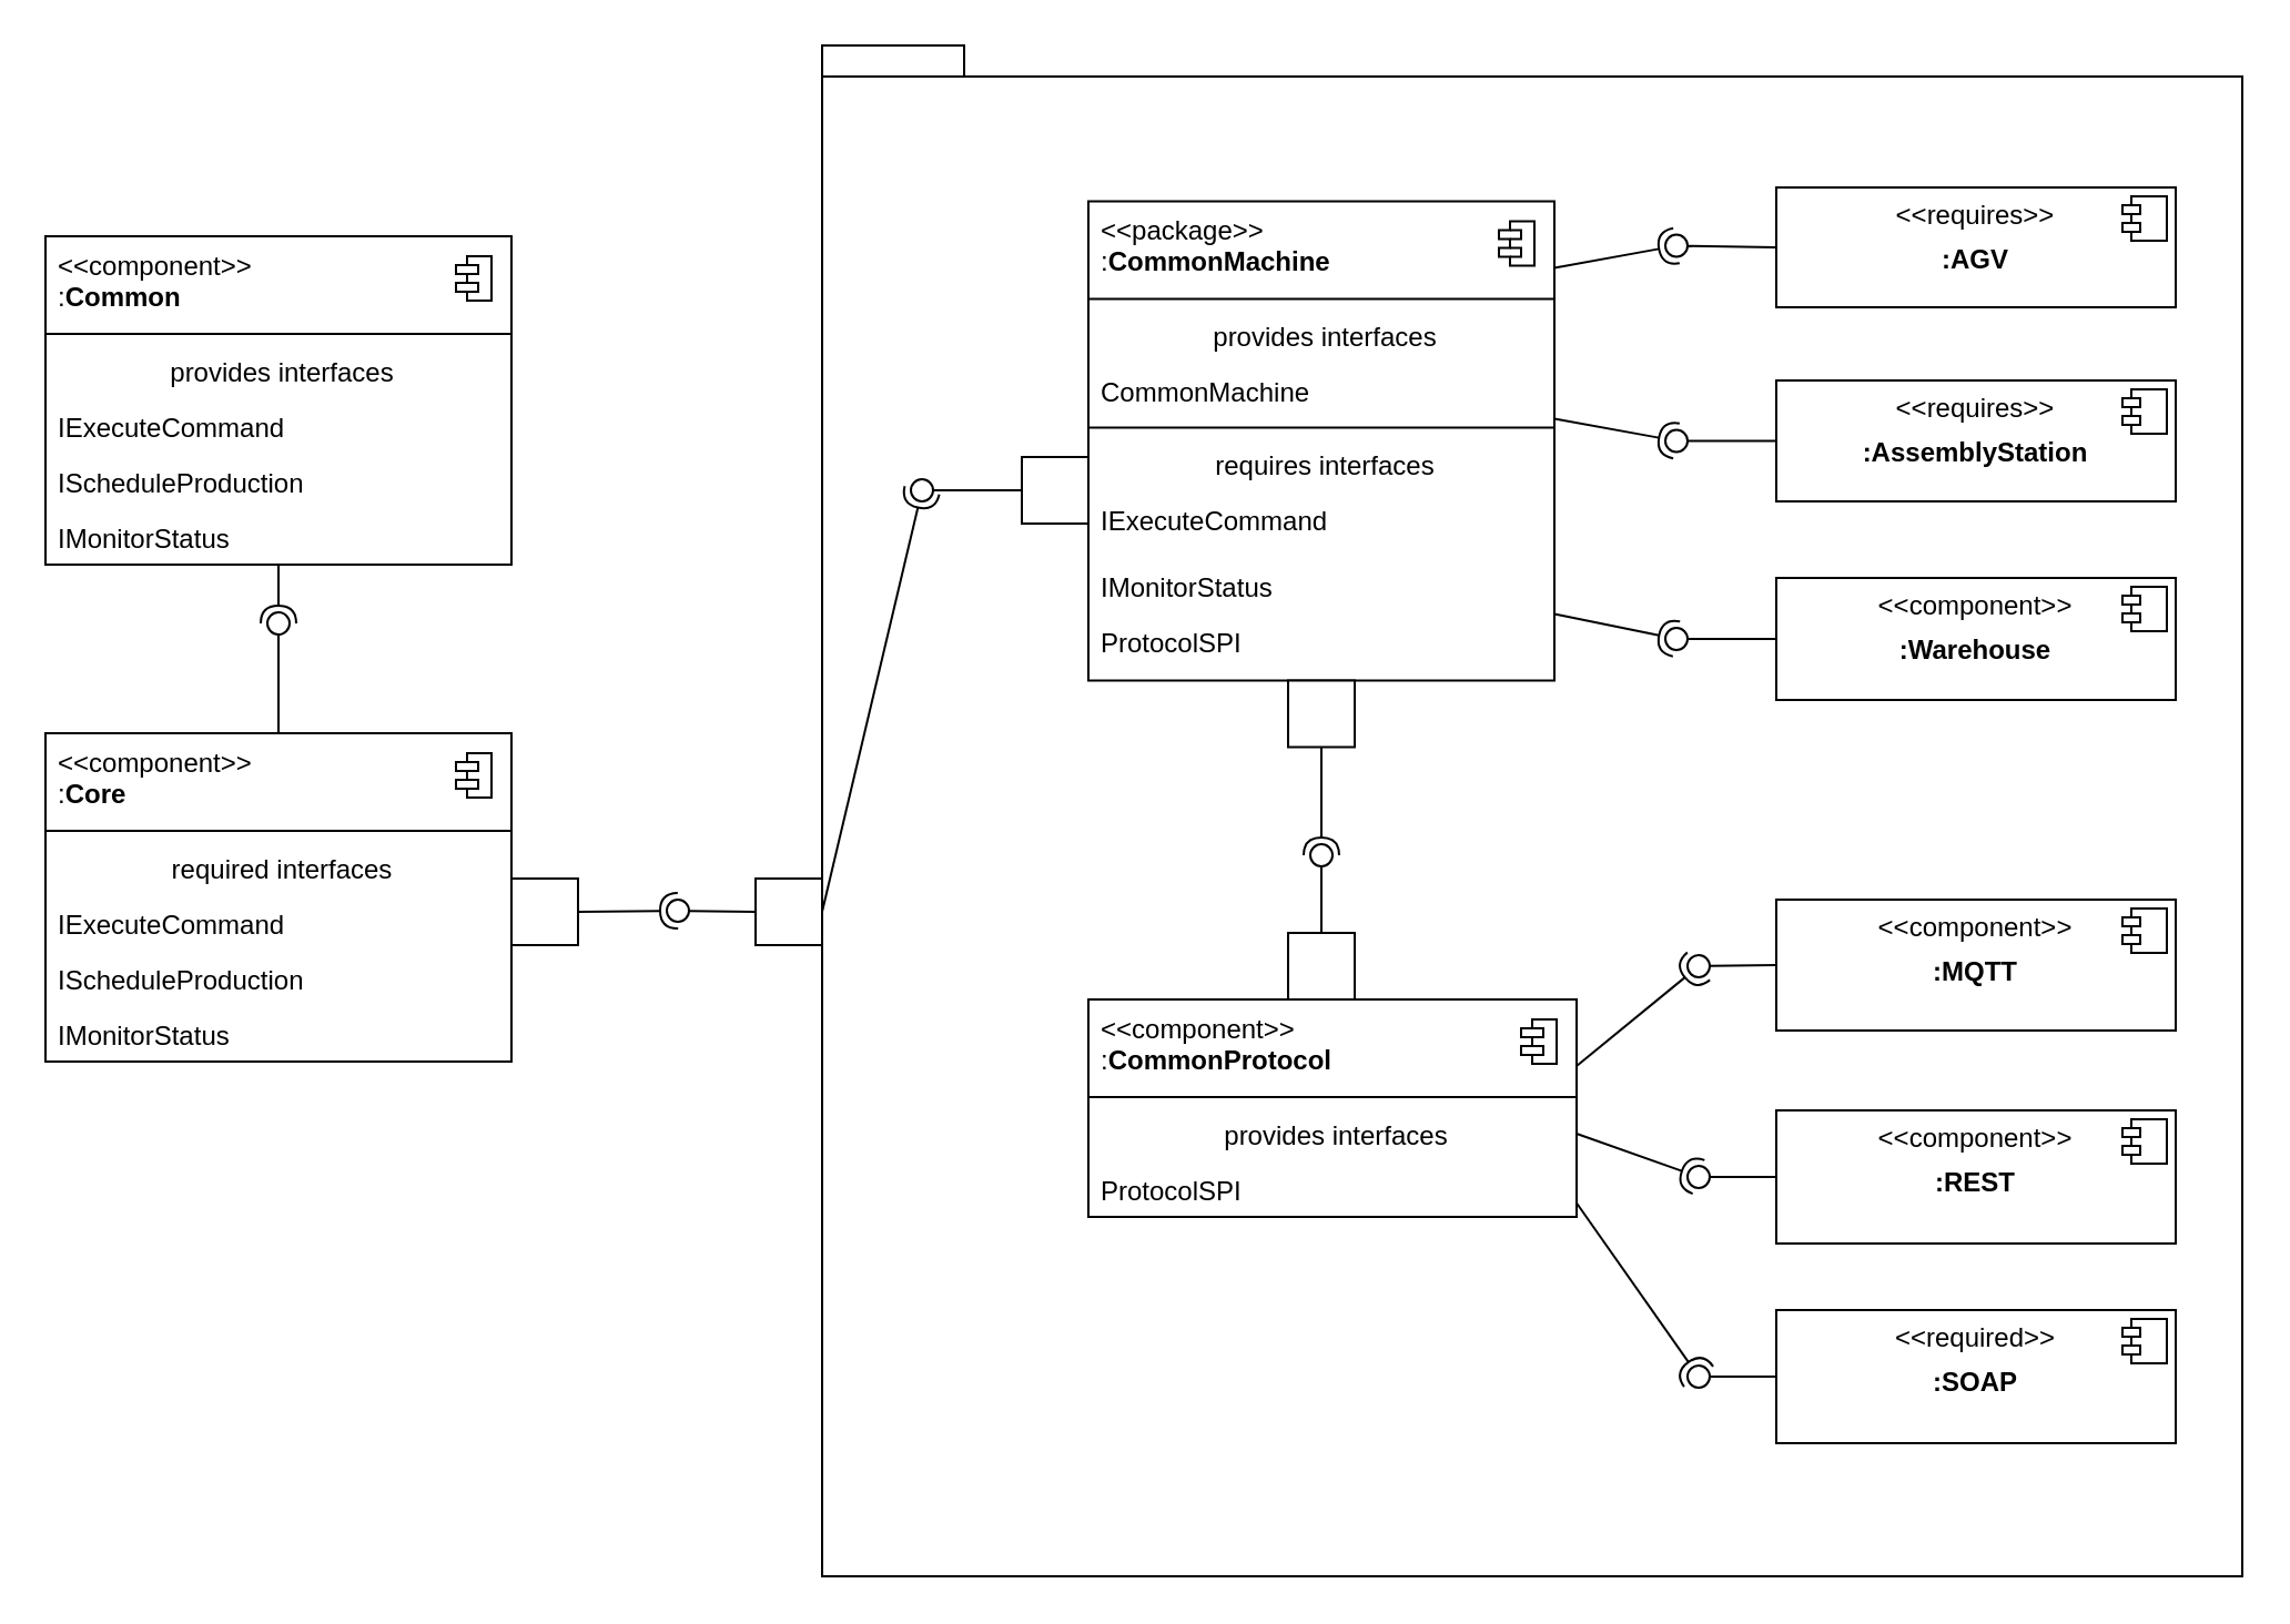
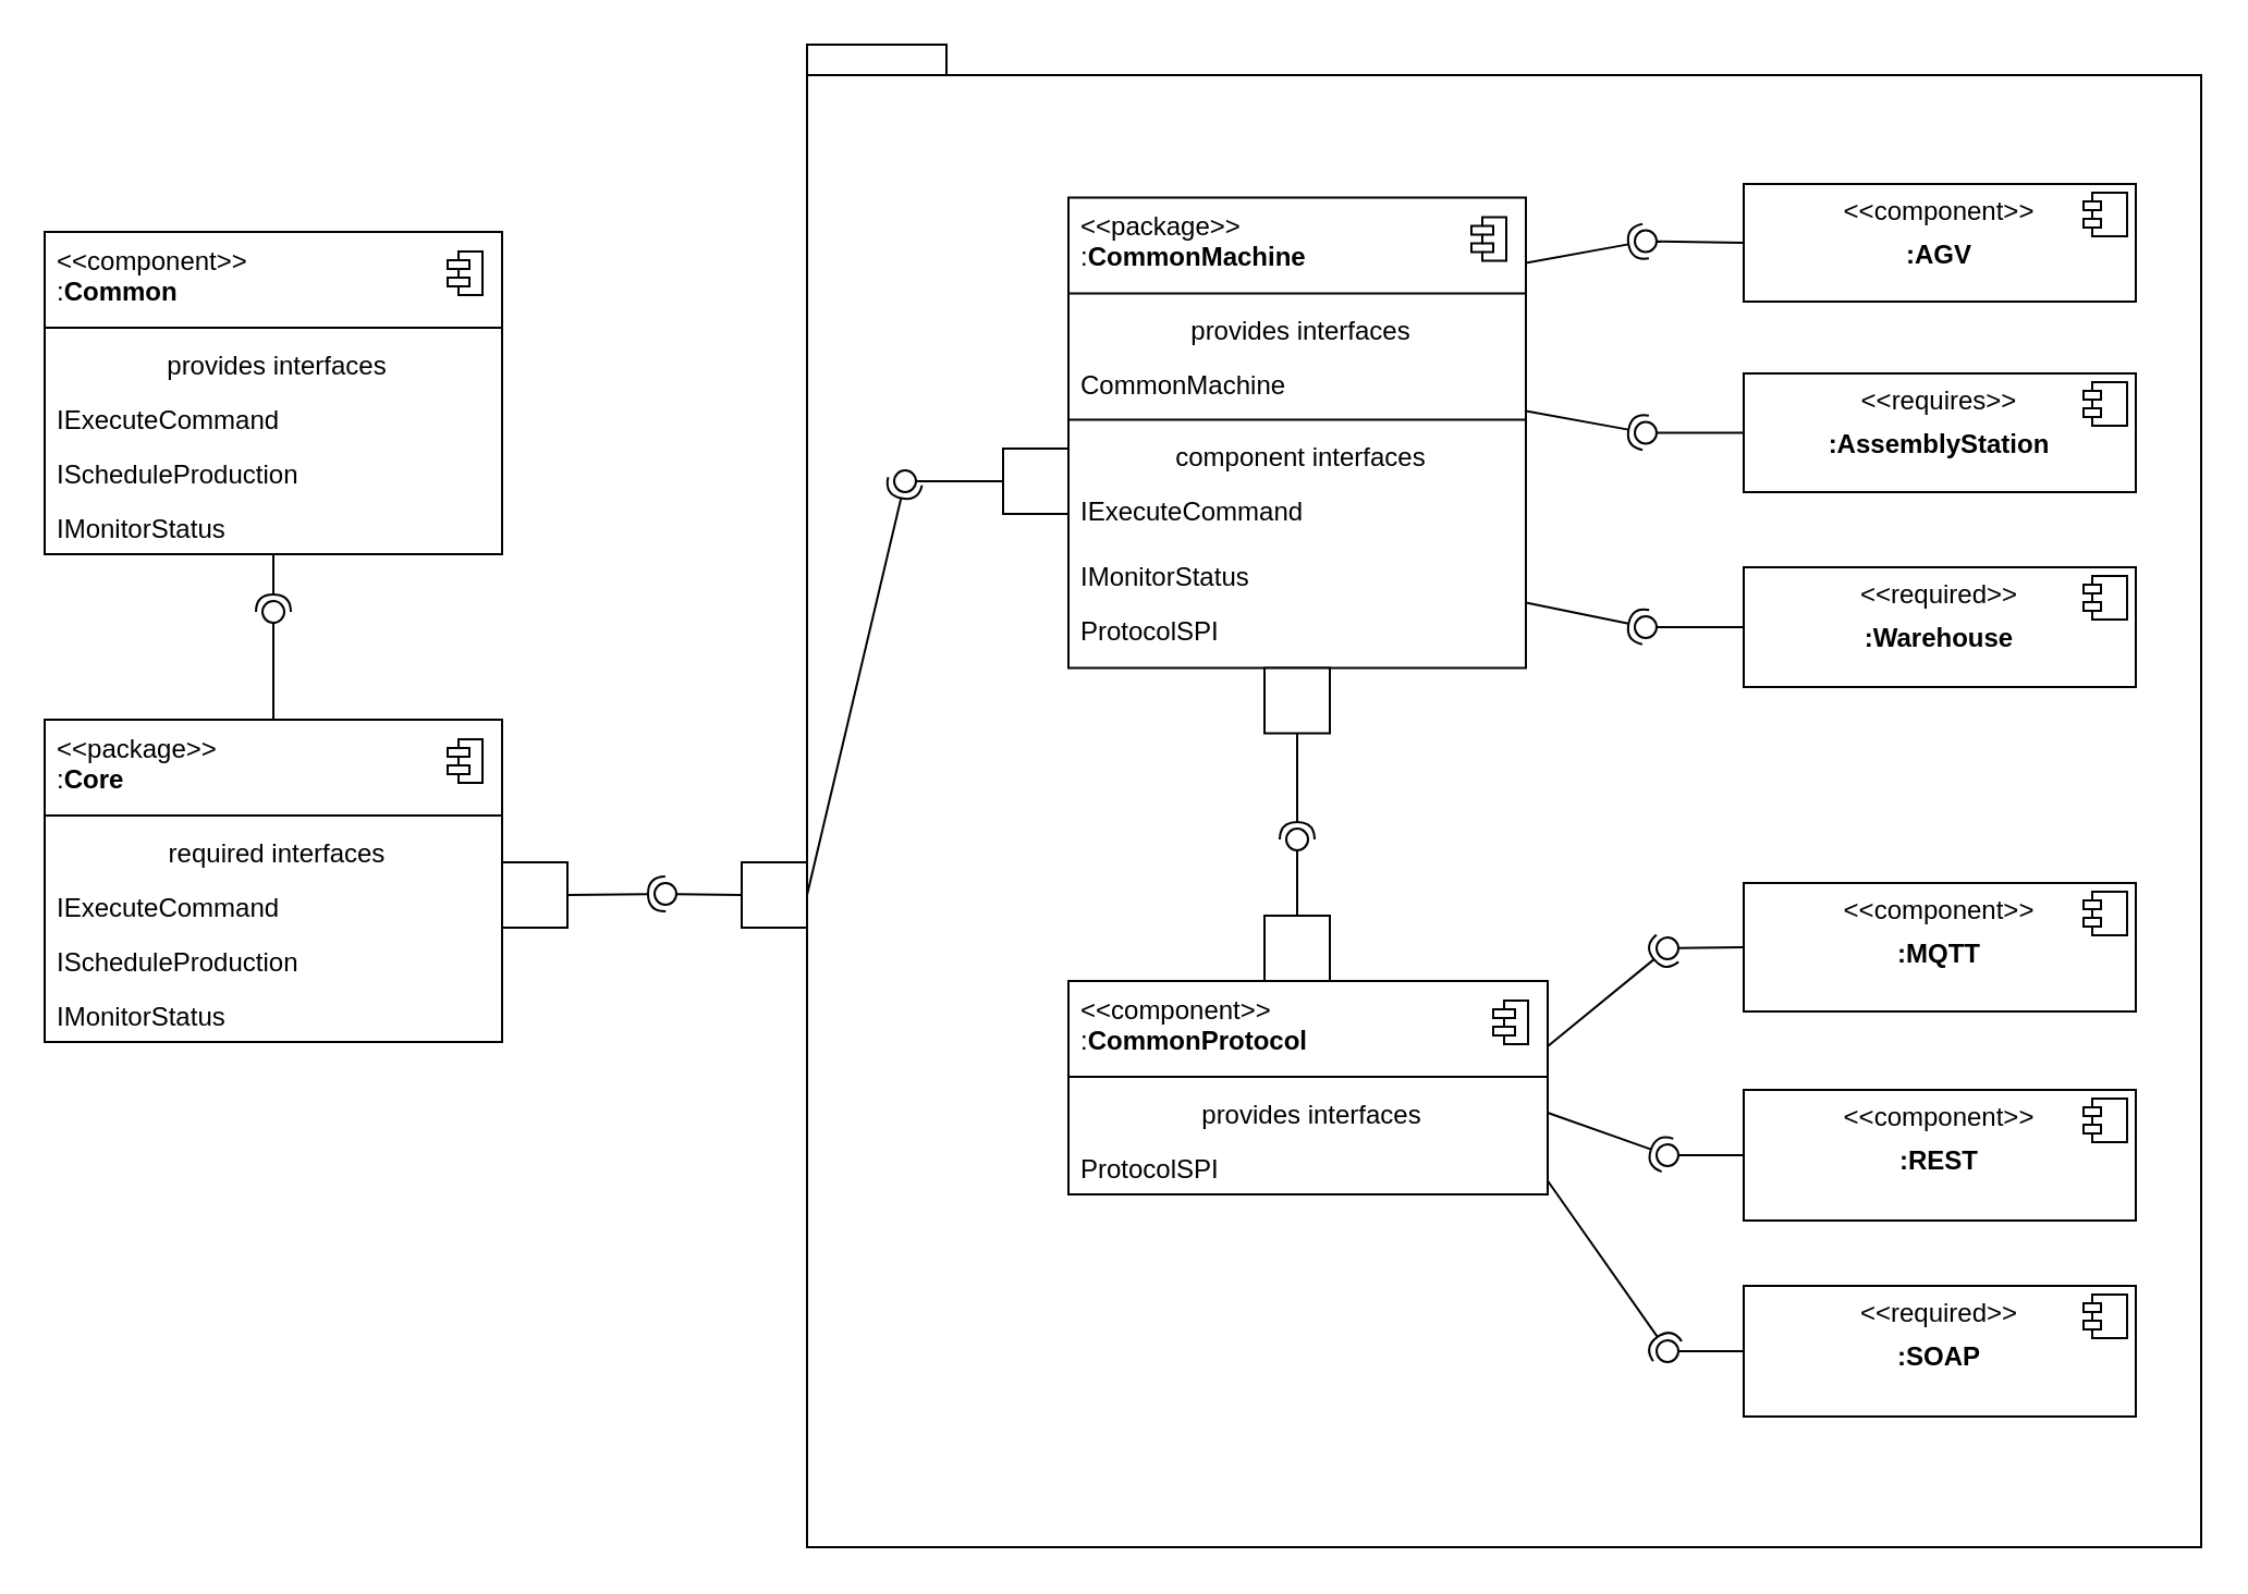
- <mxCell id="25" value="&lt;p style=&quot;margin:0px;margin-top:6px;text-align:center;&quot;&gt;&amp;lt;&amp;lt;requires&amp;gt;&amp;gt;&lt;/p&gt;&lt;p style=&quot;margin:0px;margin-top:6px;text-align:center;&quot;&gt;&lt;b&gt;:AGV&lt;/b&gt;&lt;/p&gt;" style="align=left;overflow=fill;html=1;dropTarget=0;whiteSpace=wrap;" parent="1" vertex="1"><mxGeometry x="800" y="84" width="180" height="54" as="geometry" /></mxCell>
+ <mxCell id="25" value="&lt;p style=&quot;margin:0px;margin-top:6px;text-align:center;&quot;&gt;&amp;lt;&amp;lt;component&amp;gt;&amp;gt;&lt;/p&gt;&lt;p style=&quot;margin:0px;margin-top:6px;text-align:center;&quot;&gt;&lt;b&gt;:AGV&lt;/b&gt;&lt;/p&gt;" style="align=left;overflow=fill;html=1;dropTarget=0;whiteSpace=wrap;" parent="1" vertex="1"><mxGeometry x="800" y="84" width="180" height="54" as="geometry" /></mxCell>
- <mxCell id="50" value="requires interfaces" style="html=1;align=center;spacingLeft=4;verticalAlign=top;strokeColor=none;fillColor=none;whiteSpace=wrap;" parent="43" vertex="1"><mxGeometry y="106" width="210" height="25" as="geometry" /></mxCell>
+ <mxCell id="50" value="component interfaces" style="html=1;align=center;spacingLeft=4;verticalAlign=top;strokeColor=none;fillColor=none;whiteSpace=wrap;" parent="43" vertex="1"><mxGeometry y="106" width="210" height="25" as="geometry" /></mxCell>
- <mxCell id="29" value="&lt;p style=&quot;margin:0px;margin-top:6px;text-align:center;&quot;&gt;&amp;lt;&amp;lt;component&amp;gt;&amp;gt;&lt;/p&gt;&lt;p style=&quot;margin:0px;margin-top:6px;text-align:center;&quot;&gt;&lt;b&gt;:Warehouse&lt;/b&gt;&lt;/p&gt;" style="align=left;overflow=fill;html=1;dropTarget=0;whiteSpace=wrap;" parent="1" vertex="1"><mxGeometry x="800" y="260" width="180" height="55" as="geometry" /></mxCell>
+ <mxCell id="29" value="&lt;p style=&quot;margin:0px;margin-top:6px;text-align:center;&quot;&gt;&amp;lt;&amp;lt;required&amp;gt;&amp;gt;&lt;/p&gt;&lt;p style=&quot;margin:0px;margin-top:6px;text-align:center;&quot;&gt;&lt;b&gt;:Warehouse&lt;/b&gt;&lt;/p&gt;" style="align=left;overflow=fill;html=1;dropTarget=0;whiteSpace=wrap;" parent="1" vertex="1"><mxGeometry x="800" y="260" width="180" height="55" as="geometry" /></mxCell>
- <mxCell id="10" value="&amp;lt;&amp;lt;component&amp;gt;&amp;gt;&lt;div&gt;:&lt;b&gt;Core&lt;/b&gt;&lt;/div&gt;" style="html=1;align=left;spacingLeft=4;verticalAlign=top;strokeColor=none;fillColor=none;whiteSpace=wrap;" parent="9" vertex="1"><mxGeometry width="210" height="40" as="geometry" /></mxCell>
+ <mxCell id="10" value="&amp;lt;&amp;lt;package&amp;gt;&amp;gt;&lt;div&gt;:&lt;b&gt;Core&lt;/b&gt;&lt;/div&gt;" style="html=1;align=left;spacingLeft=4;verticalAlign=top;strokeColor=none;fillColor=none;whiteSpace=wrap;" parent="9" vertex="1"><mxGeometry width="210" height="40" as="geometry" /></mxCell>
